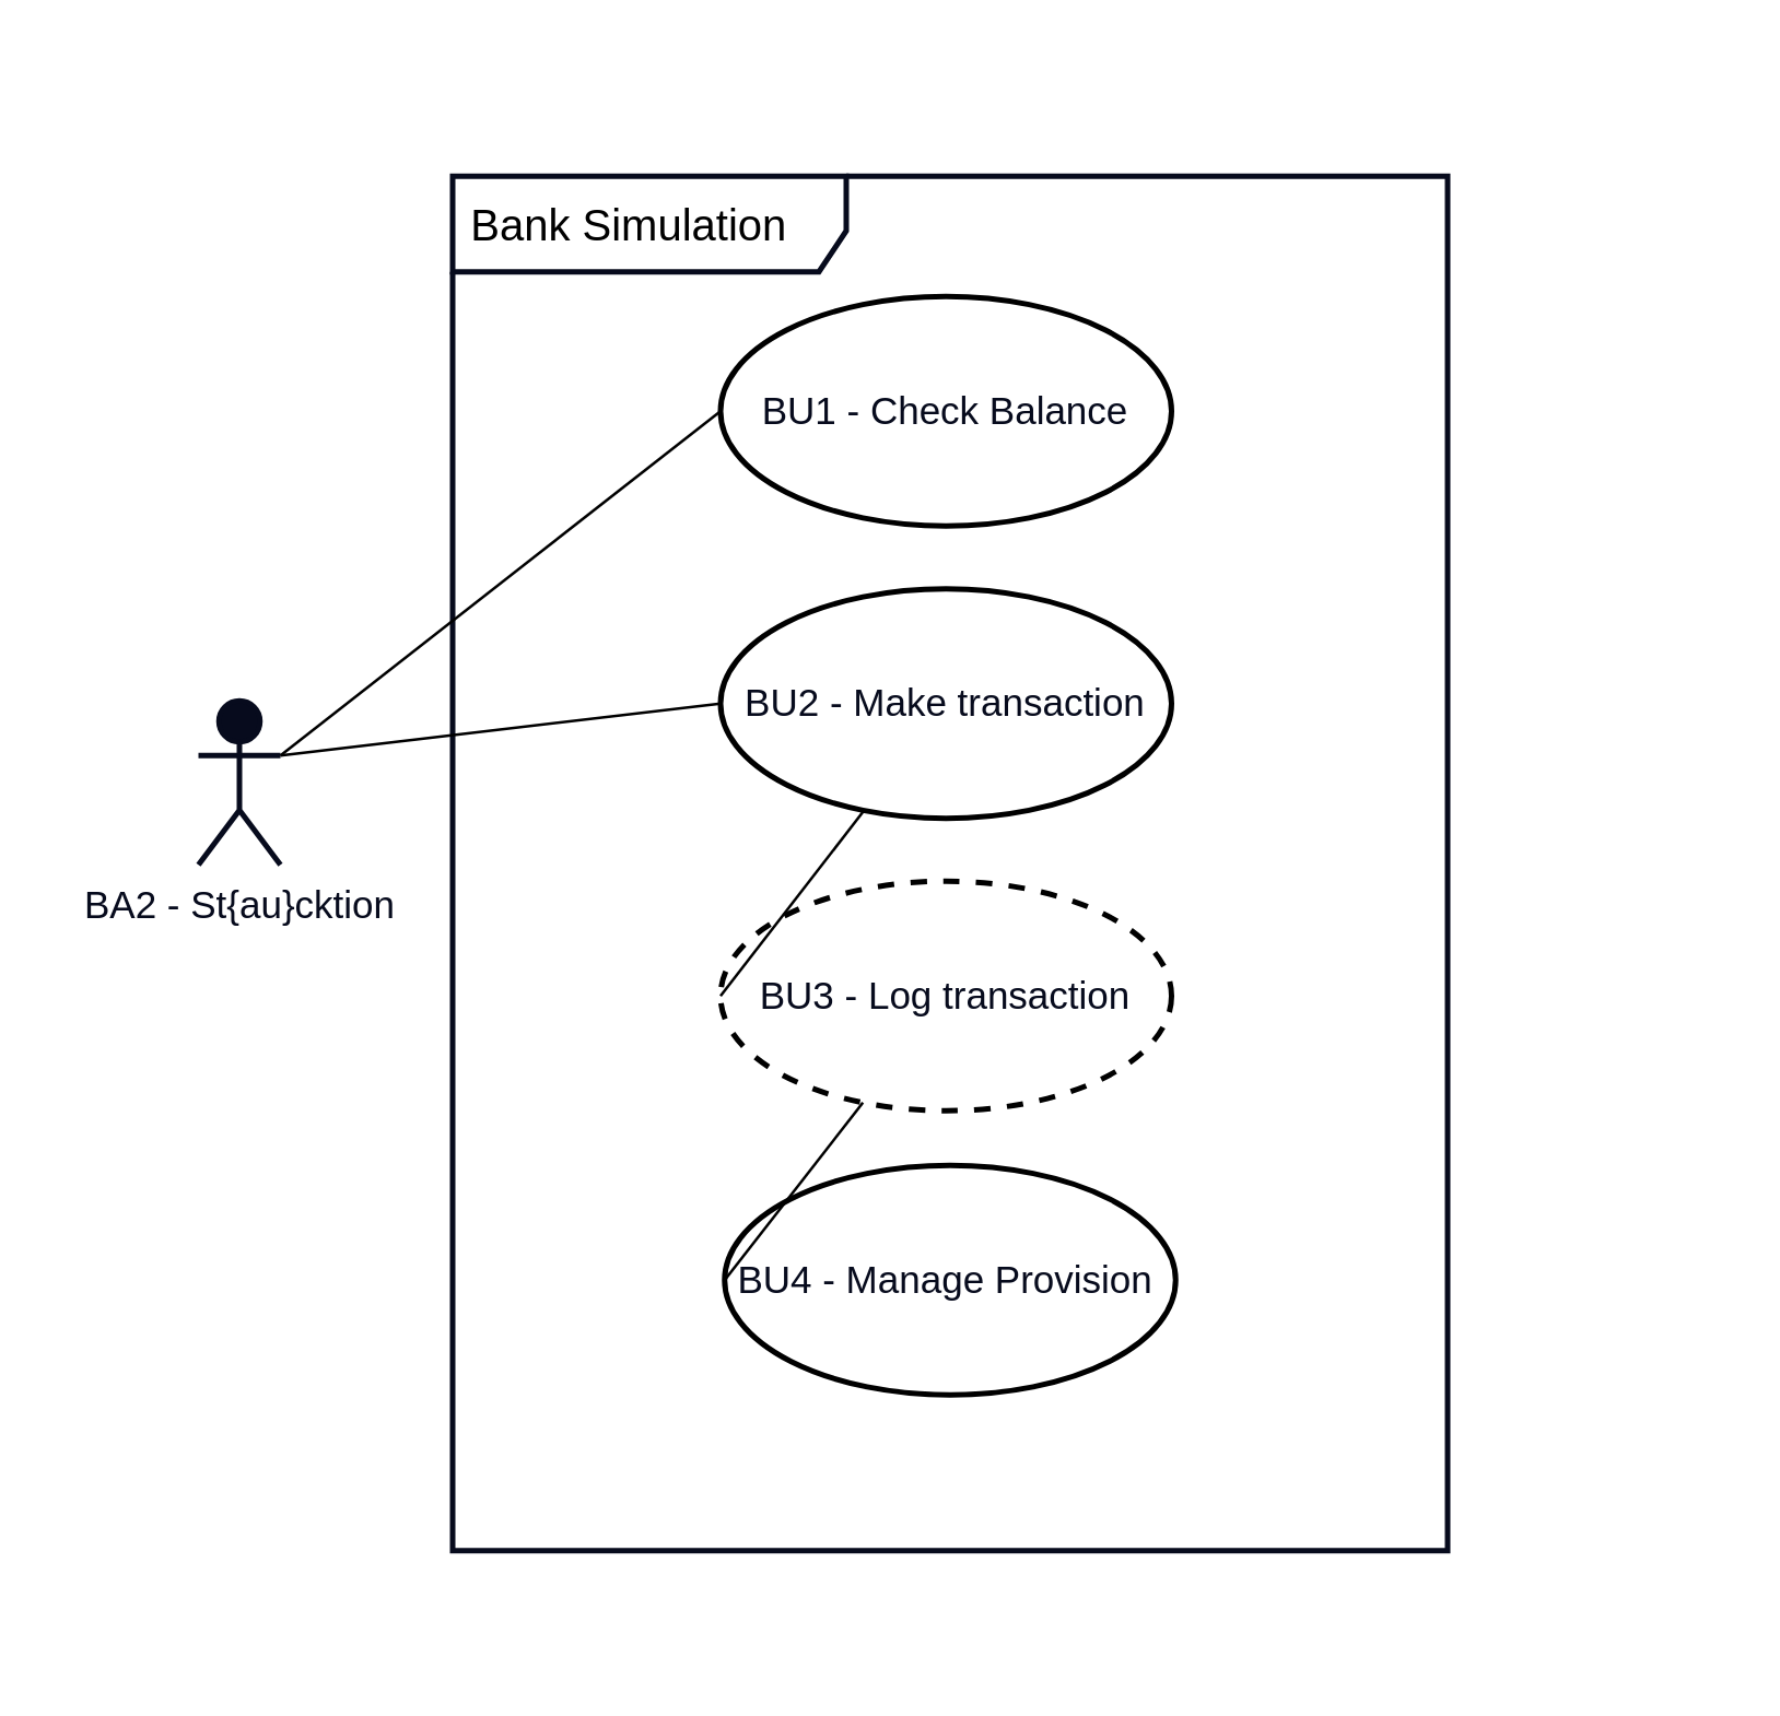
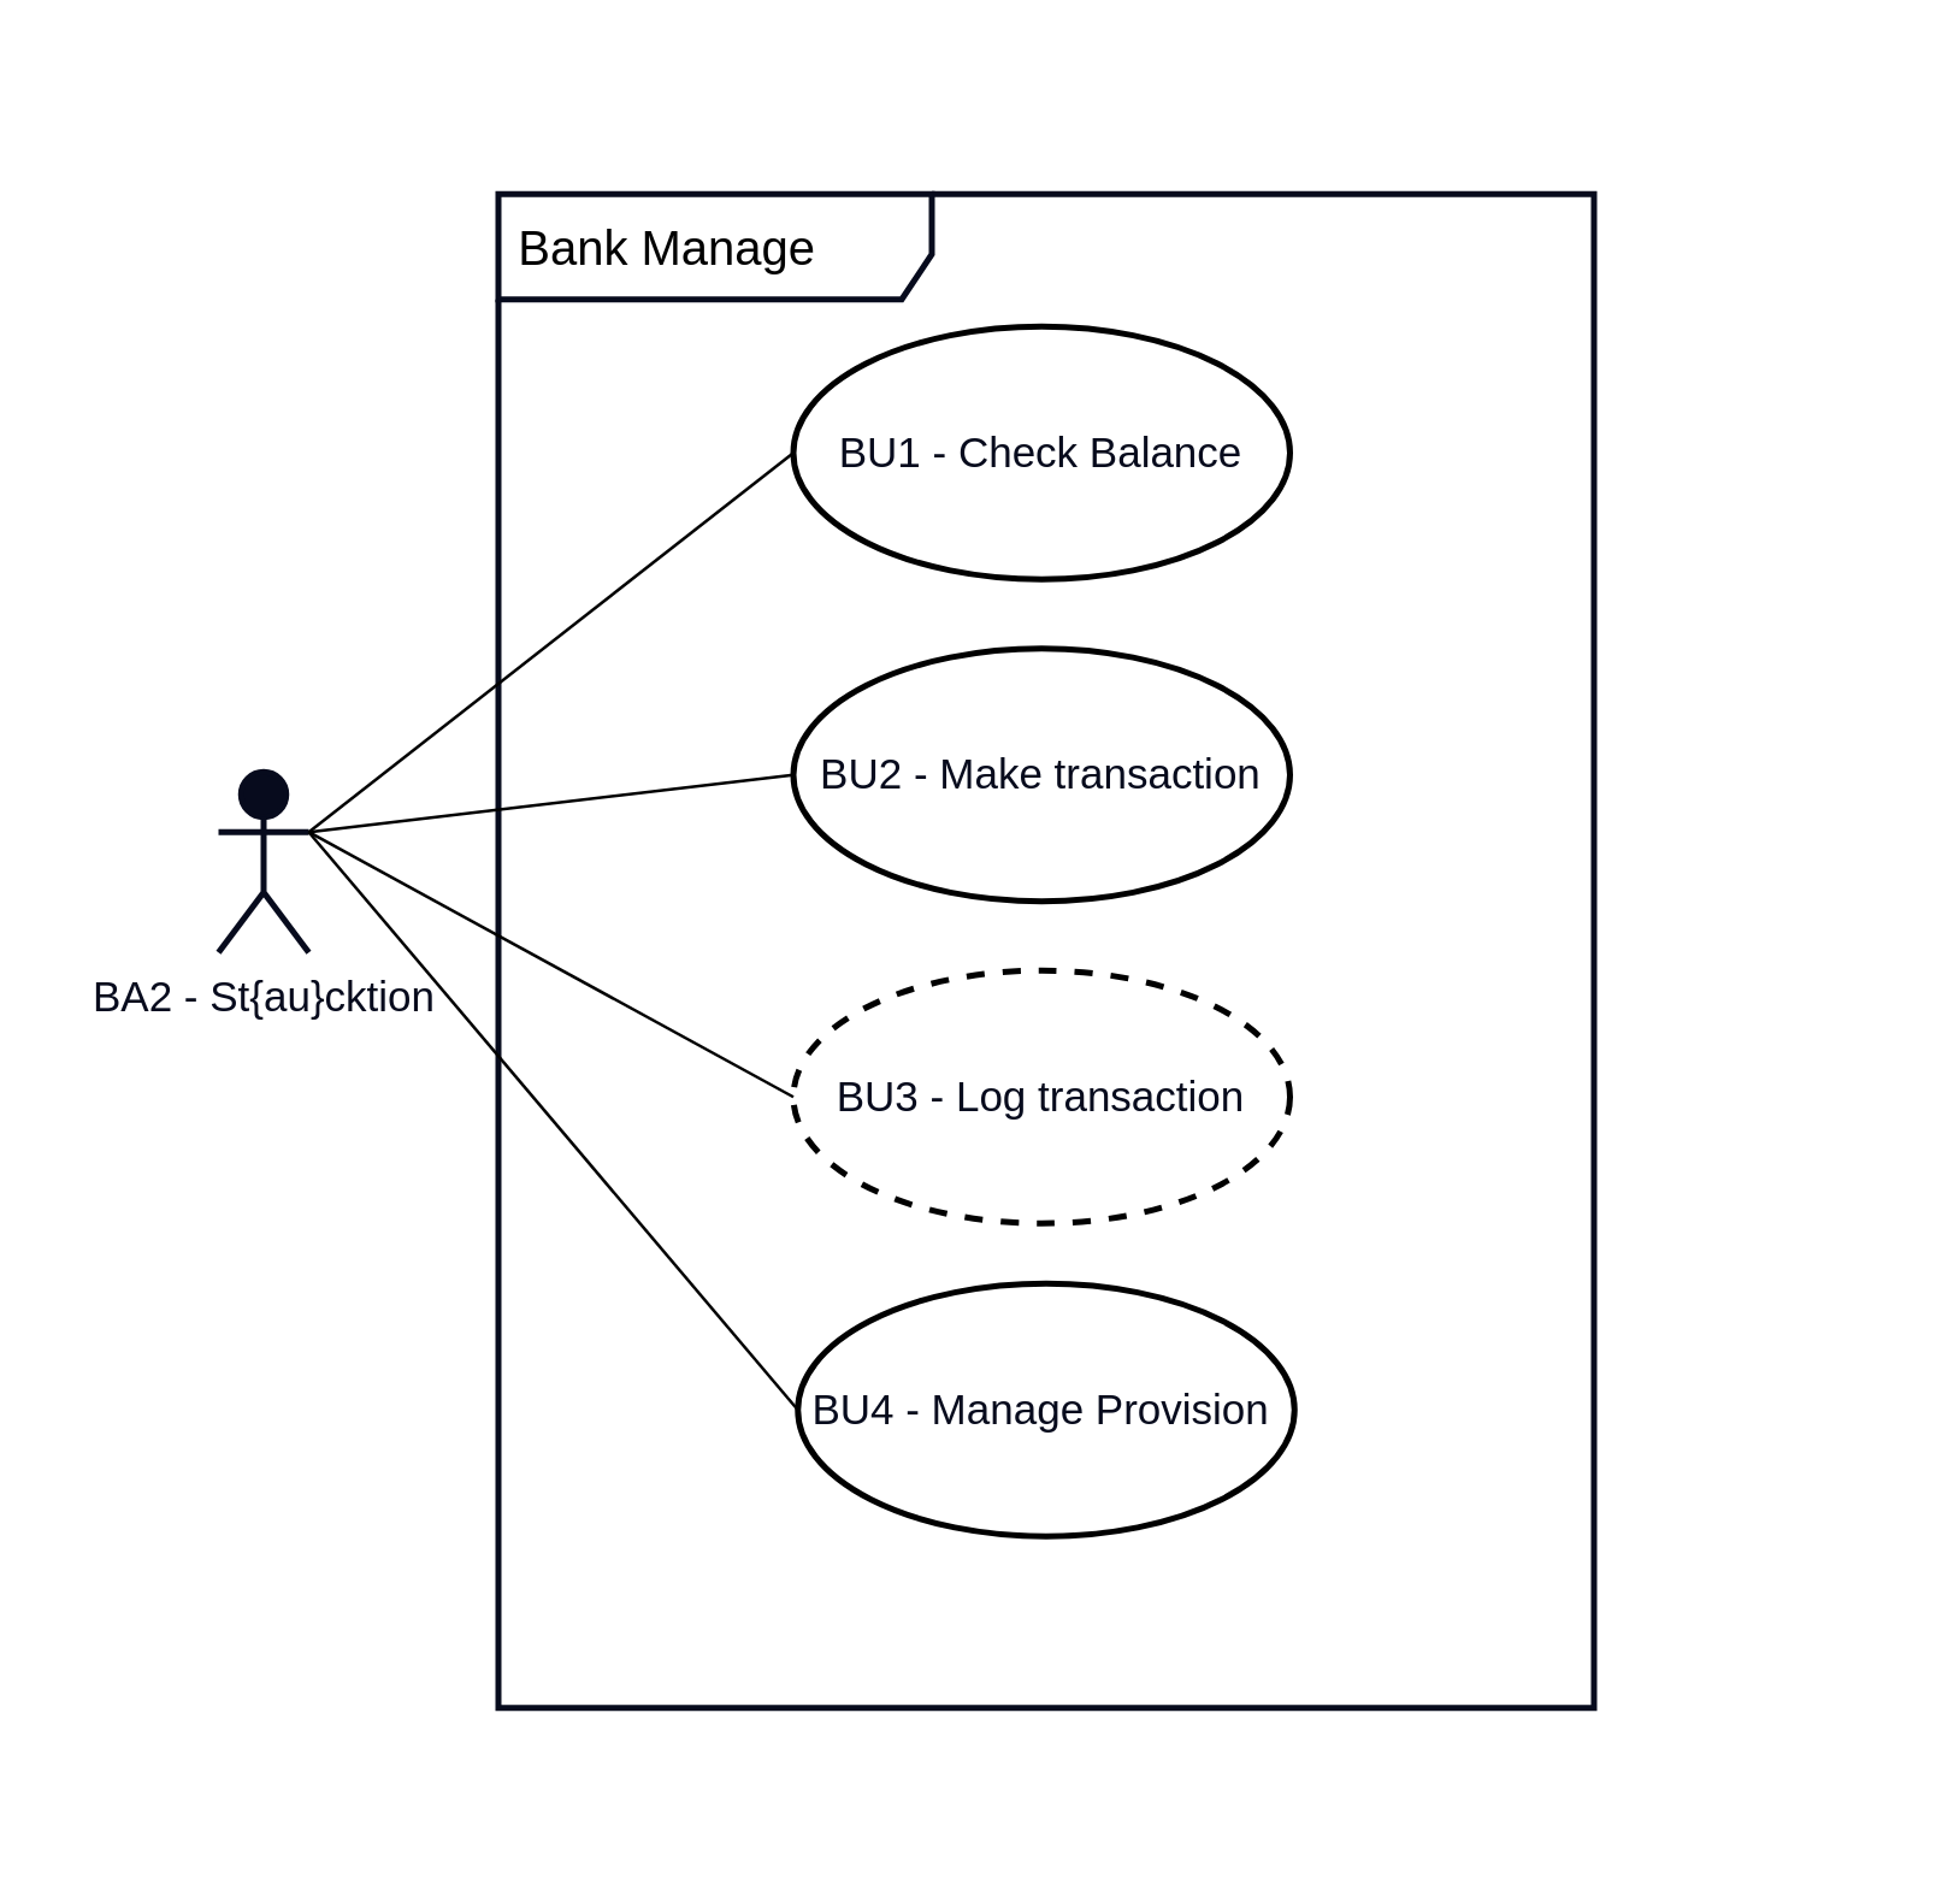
- <mxCell id="3" value="&lt;font style=&quot;font-size: 16px;&quot;&gt;Bank Simulation&lt;/font&gt;" style="shape=umlFrame;whiteSpace=wrap;html=1;width=144;height=35;boundedLbl=1;verticalAlign=middle;align=left;spacingLeft=5;strokeWidth=2;swimlaneFillColor=none;perimeterSpacing=1;strokeColor=#070B1D;" parent="1" vertex="1"><mxGeometry x="165" y="64" width="364" height="503" as="geometry" /></mxCell>
+ <mxCell id="3" value="&lt;font style=&quot;font-size: 16px;&quot;&gt;Bank Manage&lt;/font&gt;" style="shape=umlFrame;whiteSpace=wrap;html=1;width=144;height=35;boundedLbl=1;verticalAlign=middle;align=left;spacingLeft=5;strokeWidth=2;swimlaneFillColor=none;perimeterSpacing=1;strokeColor=#070B1D;" parent="1" vertex="1"><mxGeometry x="165" y="64" width="364" height="503" as="geometry" /></mxCell>
- <mxCell id="8" value="" style="endArrow=none;html=1;strokeColor=#000000;exitX=0;exitY=0.5;exitDx=0;exitDy=0;" edge="1" parent="1" source="7" target="4"><mxGeometry width="50" height="50" relative="1" as="geometry"><mxPoint x="283" y="848.5" as="sourcePoint" /><mxPoint x="102" y="471" as="targetPoint" /></mxGeometry></mxCell>
+ <mxCell id="8" value="" style="endArrow=none;html=1;strokeColor=#000000;entryX=1;entryY=0.333;entryDx=0;entryDy=0;exitX=0;exitY=0.5;exitDx=0;exitDy=0;entryPerimeter=0;" edge="1" parent="1" source="7" target="6"><mxGeometry width="50" height="50" relative="1" as="geometry"><mxPoint x="283" y="848.5" as="sourcePoint" /><mxPoint x="102" y="471" as="targetPoint" /></mxGeometry></mxCell>
- <mxCell id="12" value="" style="endArrow=none;html=1;strokeColor=#000000;exitX=0;exitY=0.5;exitDx=0;exitDy=0;" edge="1" parent="1" source="11" target="7"><mxGeometry width="50" height="50" relative="1" as="geometry"><mxPoint x="307" y="1146.5" as="sourcePoint" /><mxPoint x="123" y="638" as="targetPoint" /></mxGeometry></mxCell>
+ <mxCell id="12" value="" style="endArrow=none;html=1;strokeColor=#000000;entryX=1;entryY=0.333;entryDx=0;entryDy=0;exitX=0;exitY=0.5;exitDx=0;exitDy=0;entryPerimeter=0;" edge="1" parent="1" source="11" target="6"><mxGeometry width="50" height="50" relative="1" as="geometry"><mxPoint x="307" y="1146.5" as="sourcePoint" /><mxPoint x="123" y="638" as="targetPoint" /></mxGeometry></mxCell>
